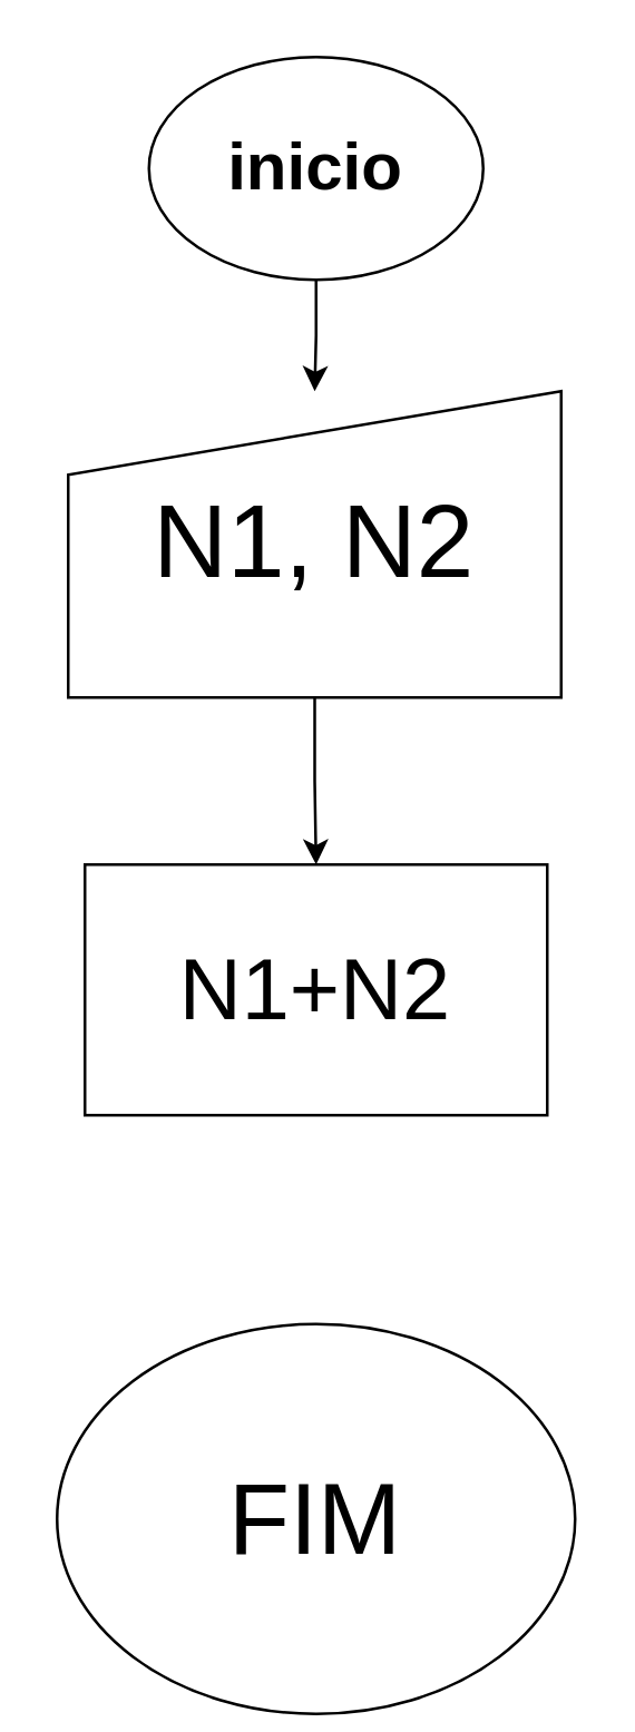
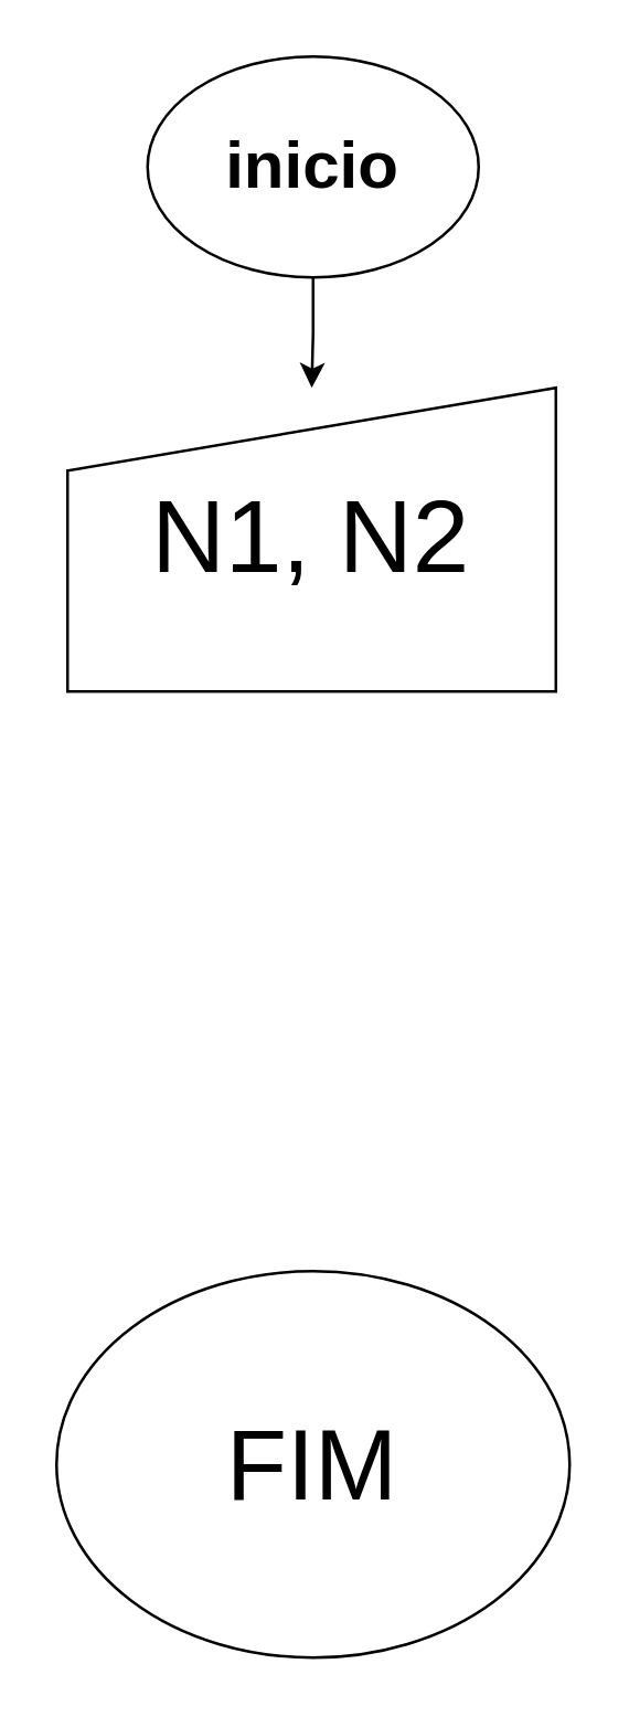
- <mxCell id="4" value="" style="edgeStyle=orthogonalEdgeStyle;rounded=0;orthogonalLoop=1;jettySize=auto;html=1;" edge="1" parent="1" source="5" target="6"><mxGeometry relative="1" as="geometry" /></mxCell>
- <mxCell id="6" value="N1+N2" style="whiteSpace=wrap;html=1;fontSize=31;" vertex="1" parent="1"><mxGeometry x="30" y="310" width="166" height="90" as="geometry" /></mxCell>
- <mxCell id="7" value="FIM" style="ellipse;whiteSpace=wrap;html=1;fontSize=36;" vertex="1" parent="1"><mxGeometry x="20" y="475" width="186" height="140" as="geometry" /></mxCell>
+ <mxCell id="7" value="FIM" style="ellipse;whiteSpace=wrap;html=1;fontSize=36;" vertex="1" parent="1"><mxGeometry x="20" y="460" width="186" height="140" as="geometry" /></mxCell>
